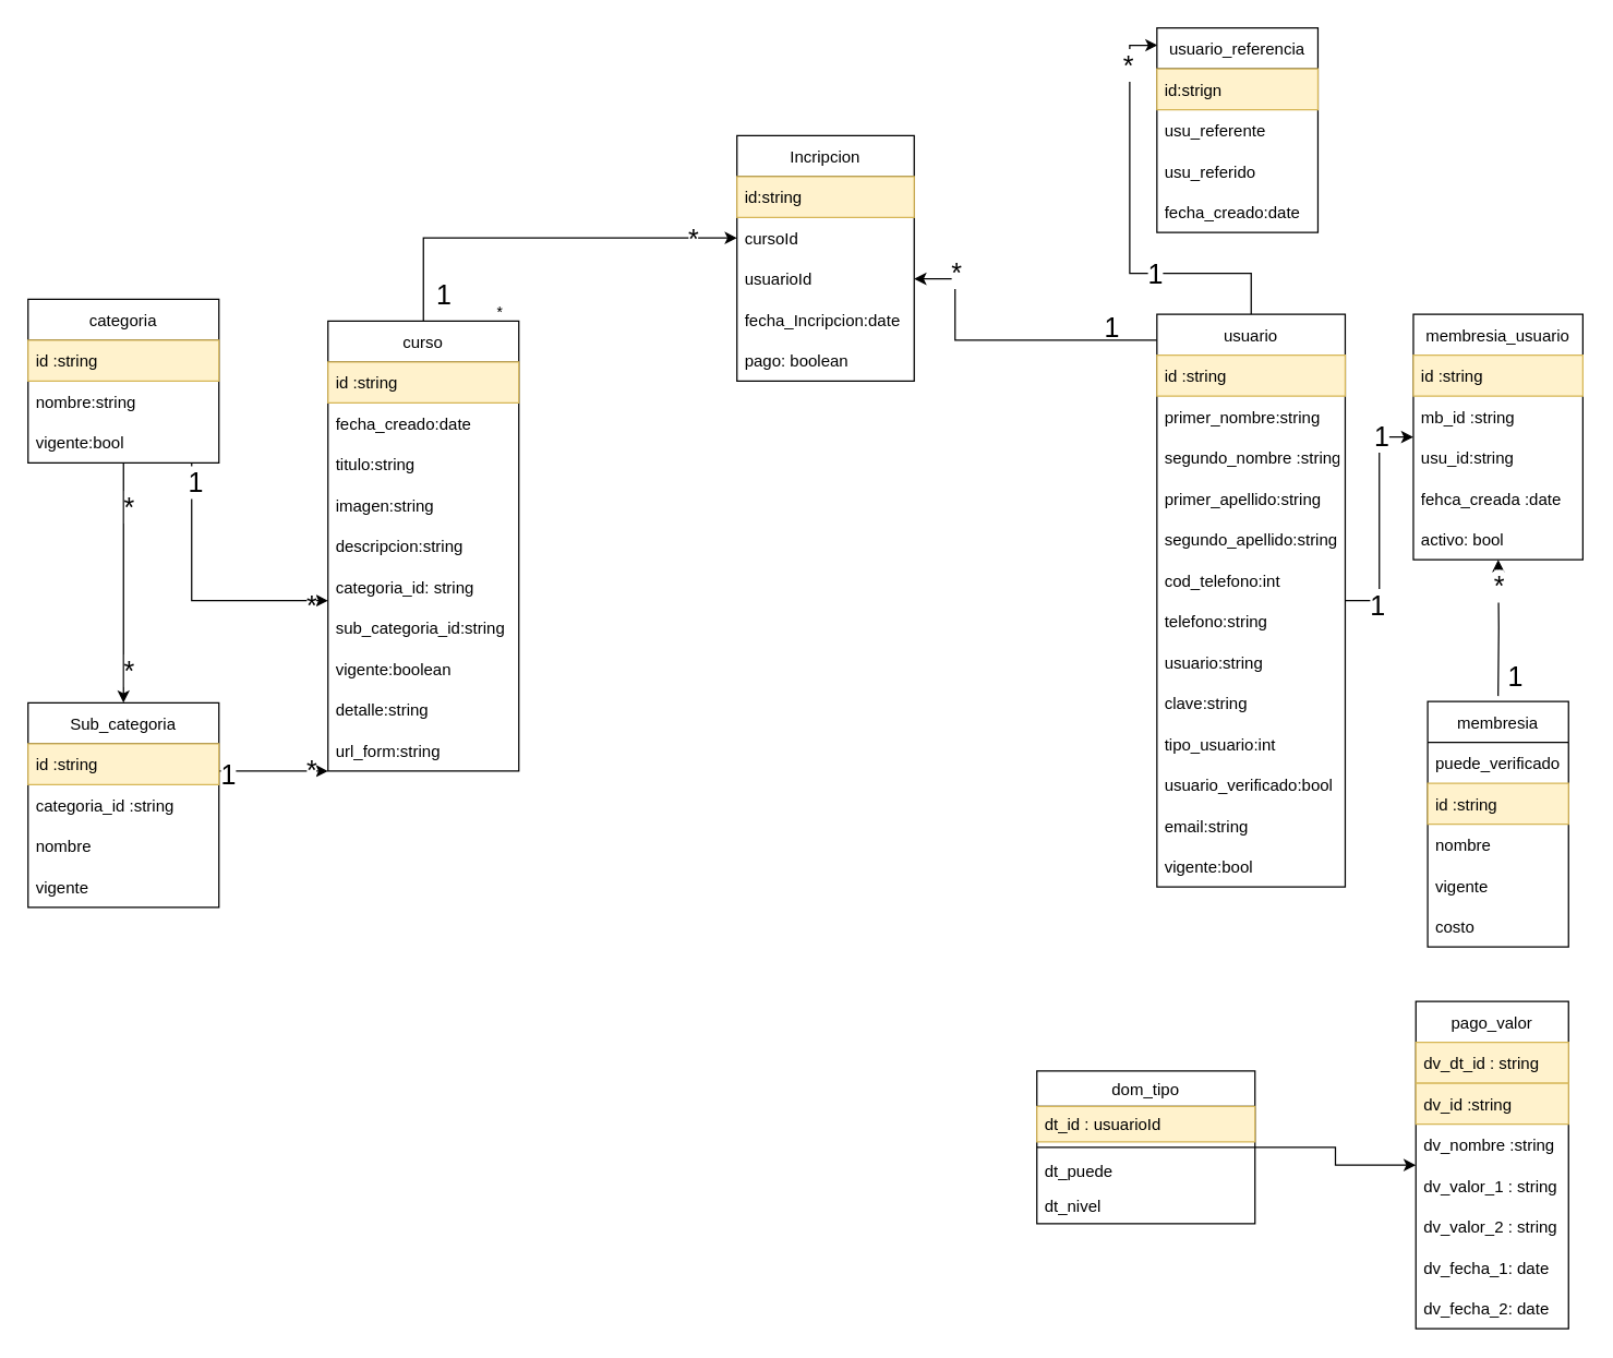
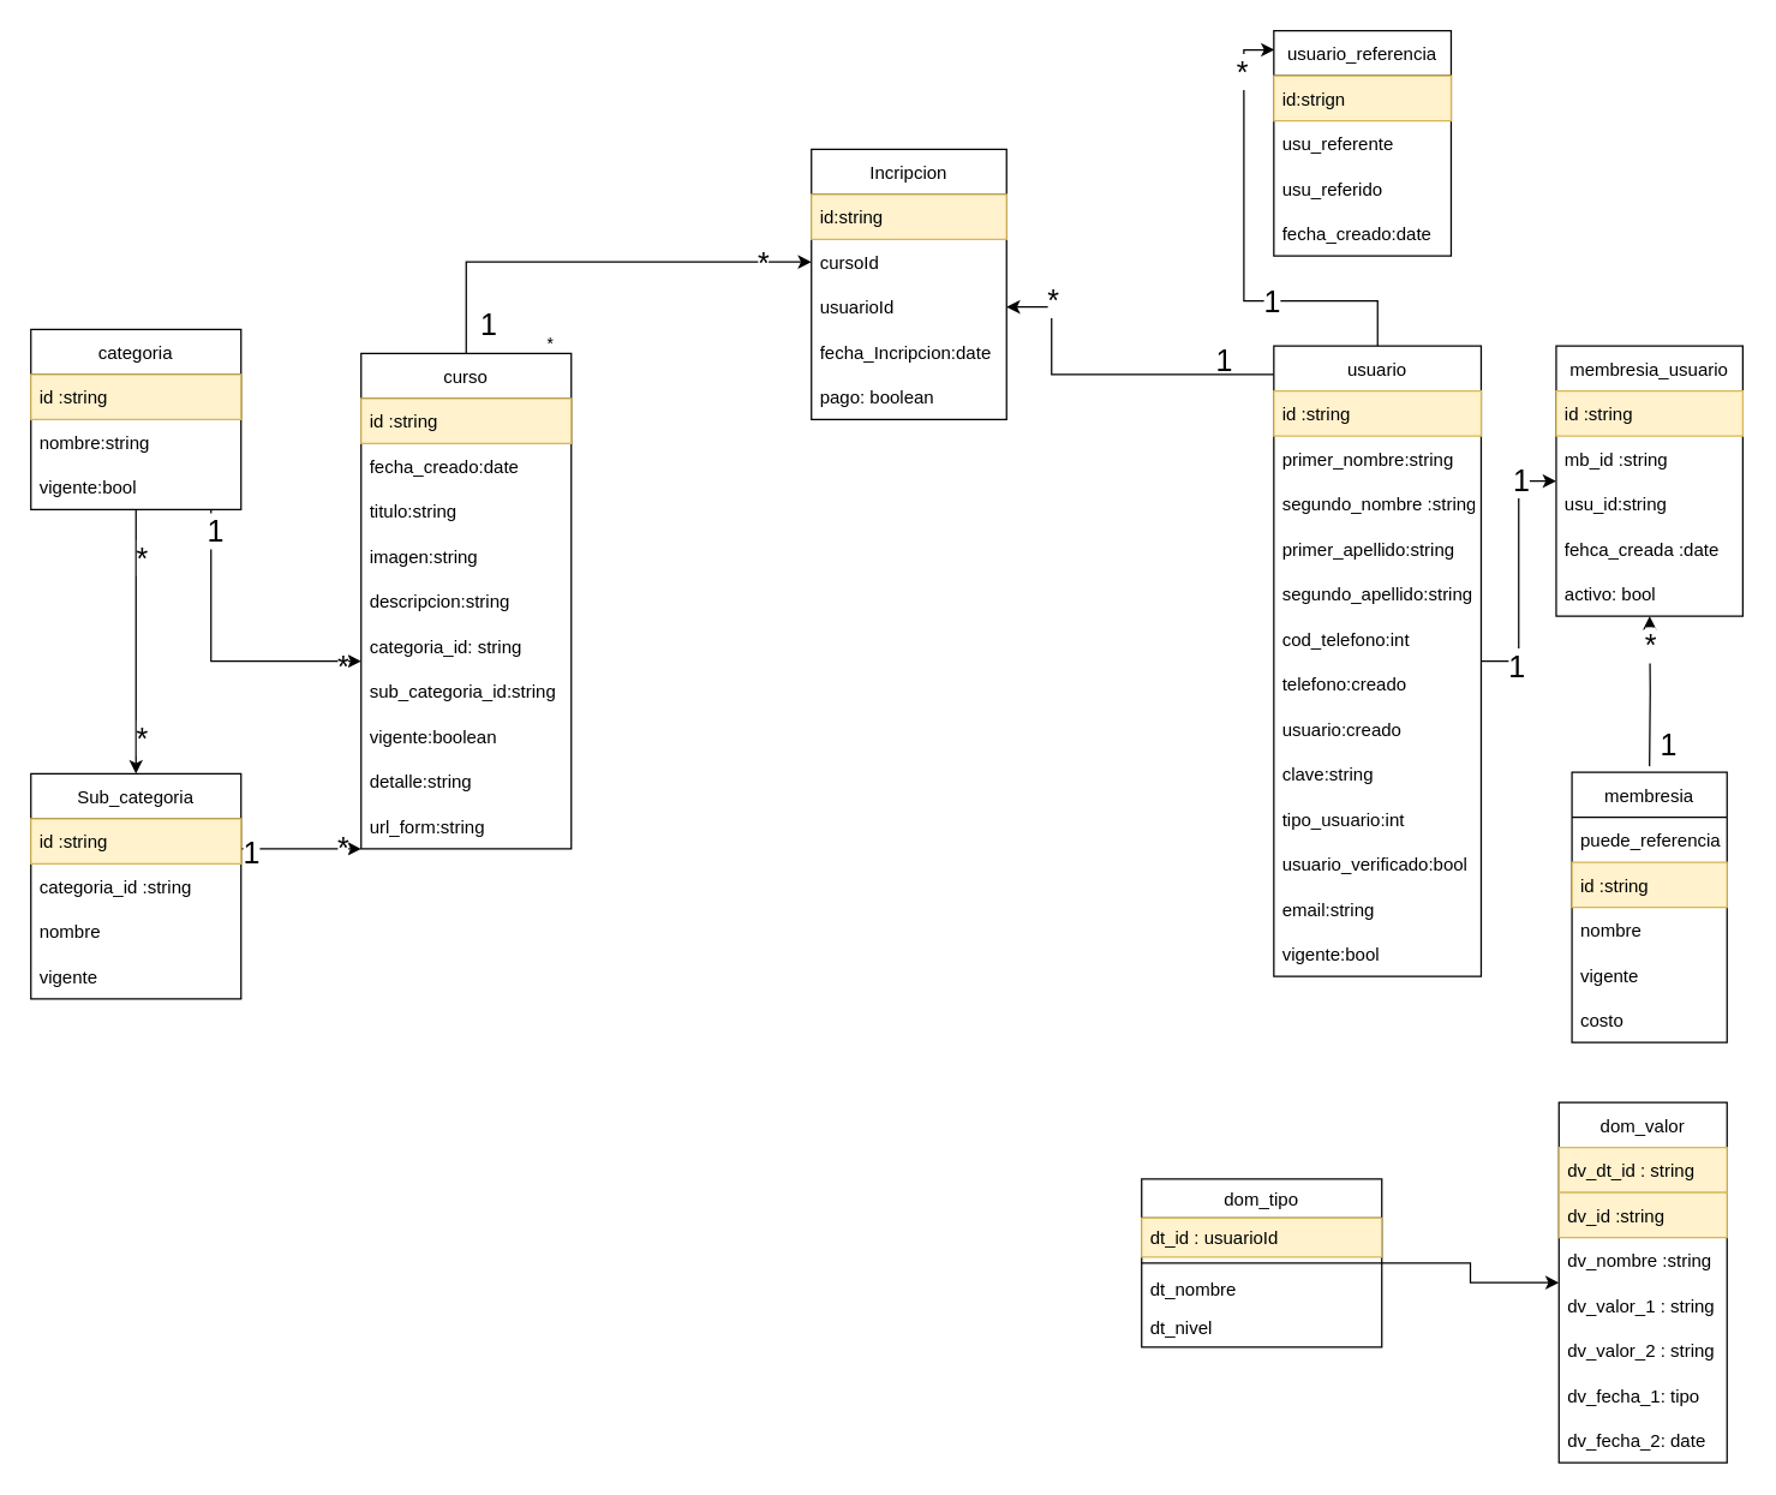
- <mxCell id="51" value="telefono:string" style="text;strokeColor=none;fillColor=none;align=left;verticalAlign=middle;spacingLeft=4;spacingRight=4;overflow=hidden;points=[[0,0.5],[1,0.5]];portConstraint=eastwest;rotatable=0;" parent="44" vertex="1"><mxGeometry y="210" width="138.11" height="30" as="geometry" /></mxCell>
+ <mxCell id="51" value="telefono:creado" style="text;strokeColor=none;fillColor=none;align=left;verticalAlign=middle;spacingLeft=4;spacingRight=4;overflow=hidden;points=[[0,0.5],[1,0.5]];portConstraint=eastwest;rotatable=0;" parent="44" vertex="1"><mxGeometry y="210" width="138.11" height="30" as="geometry" /></mxCell>
- <mxCell id="52" value="usuario:string" style="text;strokeColor=none;fillColor=none;align=left;verticalAlign=middle;spacingLeft=4;spacingRight=4;overflow=hidden;points=[[0,0.5],[1,0.5]];portConstraint=eastwest;rotatable=0;" parent="44" vertex="1"><mxGeometry y="240" width="138.11" height="30" as="geometry" /></mxCell>
+ <mxCell id="52" value="usuario:creado" style="text;strokeColor=none;fillColor=none;align=left;verticalAlign=middle;spacingLeft=4;spacingRight=4;overflow=hidden;points=[[0,0.5],[1,0.5]];portConstraint=eastwest;rotatable=0;" parent="44" vertex="1"><mxGeometry y="240" width="138.11" height="30" as="geometry" /></mxCell>
- <mxCell id="19" value="puede_verificado" style="text;strokeColor=none;fillColor=none;align=left;verticalAlign=middle;spacingLeft=4;spacingRight=4;overflow=hidden;points=[[0,0.5],[1,0.5]];portConstraint=eastwest;rotatable=0;" parent="18" vertex="1"><mxGeometry y="30" width="103.33" height="30" as="geometry" /></mxCell>
+ <mxCell id="19" value="puede_referenciar" style="text;strokeColor=none;fillColor=none;align=left;verticalAlign=middle;spacingLeft=4;spacingRight=4;overflow=hidden;points=[[0,0.5],[1,0.5]];portConstraint=eastwest;rotatable=0;" parent="18" vertex="1"><mxGeometry y="30" width="103.33" height="30" as="geometry" /></mxCell>
- <mxCell id="8" value="pago_valor" style="swimlane;fontStyle=0;childLayout=stackLayout;horizontal=1;startSize=30;horizontalStack=0;resizeParent=1;resizeParentMax=0;resizeLast=0;collapsible=1;marginBottom=0;" parent="1" vertex="1"><mxGeometry x="1038" y="734" width="112" height="240" as="geometry" /></mxCell>
+ <mxCell id="8" value="dom_valor" style="swimlane;fontStyle=0;childLayout=stackLayout;horizontal=1;startSize=30;horizontalStack=0;resizeParent=1;resizeParentMax=0;resizeLast=0;collapsible=1;marginBottom=0;" parent="1" vertex="1"><mxGeometry x="1038" y="734" width="112" height="240" as="geometry" /></mxCell>
- <mxCell id="6" value="dt_puede" style="text;align=left;verticalAlign=top;spacingLeft=4;spacingRight=4;overflow=hidden;rotatable=0;points=[[0,0.5],[1,0.5]];portConstraint=eastwest;" parent="3" vertex="1"><mxGeometry y="60" width="160" height="26" as="geometry" /></mxCell>
+ <mxCell id="6" value="dt_nombre" style="text;align=left;verticalAlign=top;spacingLeft=4;spacingRight=4;overflow=hidden;rotatable=0;points=[[0,0.5],[1,0.5]];portConstraint=eastwest;" parent="3" vertex="1"><mxGeometry y="60" width="160" height="26" as="geometry" /></mxCell>
- <mxCell id="14" value="dv_fecha_1: date" style="text;strokeColor=none;fillColor=none;align=left;verticalAlign=middle;spacingLeft=4;spacingRight=4;overflow=hidden;points=[[0,0.5],[1,0.5]];portConstraint=eastwest;rotatable=0;" parent="8" vertex="1"><mxGeometry y="180" width="112" height="30" as="geometry" /></mxCell>
+ <mxCell id="14" value="dv_fecha_1: tipo" style="text;strokeColor=none;fillColor=none;align=left;verticalAlign=middle;spacingLeft=4;spacingRight=4;overflow=hidden;points=[[0,0.5],[1,0.5]];portConstraint=eastwest;rotatable=0;" parent="8" vertex="1"><mxGeometry y="180" width="112" height="30" as="geometry" /></mxCell>
